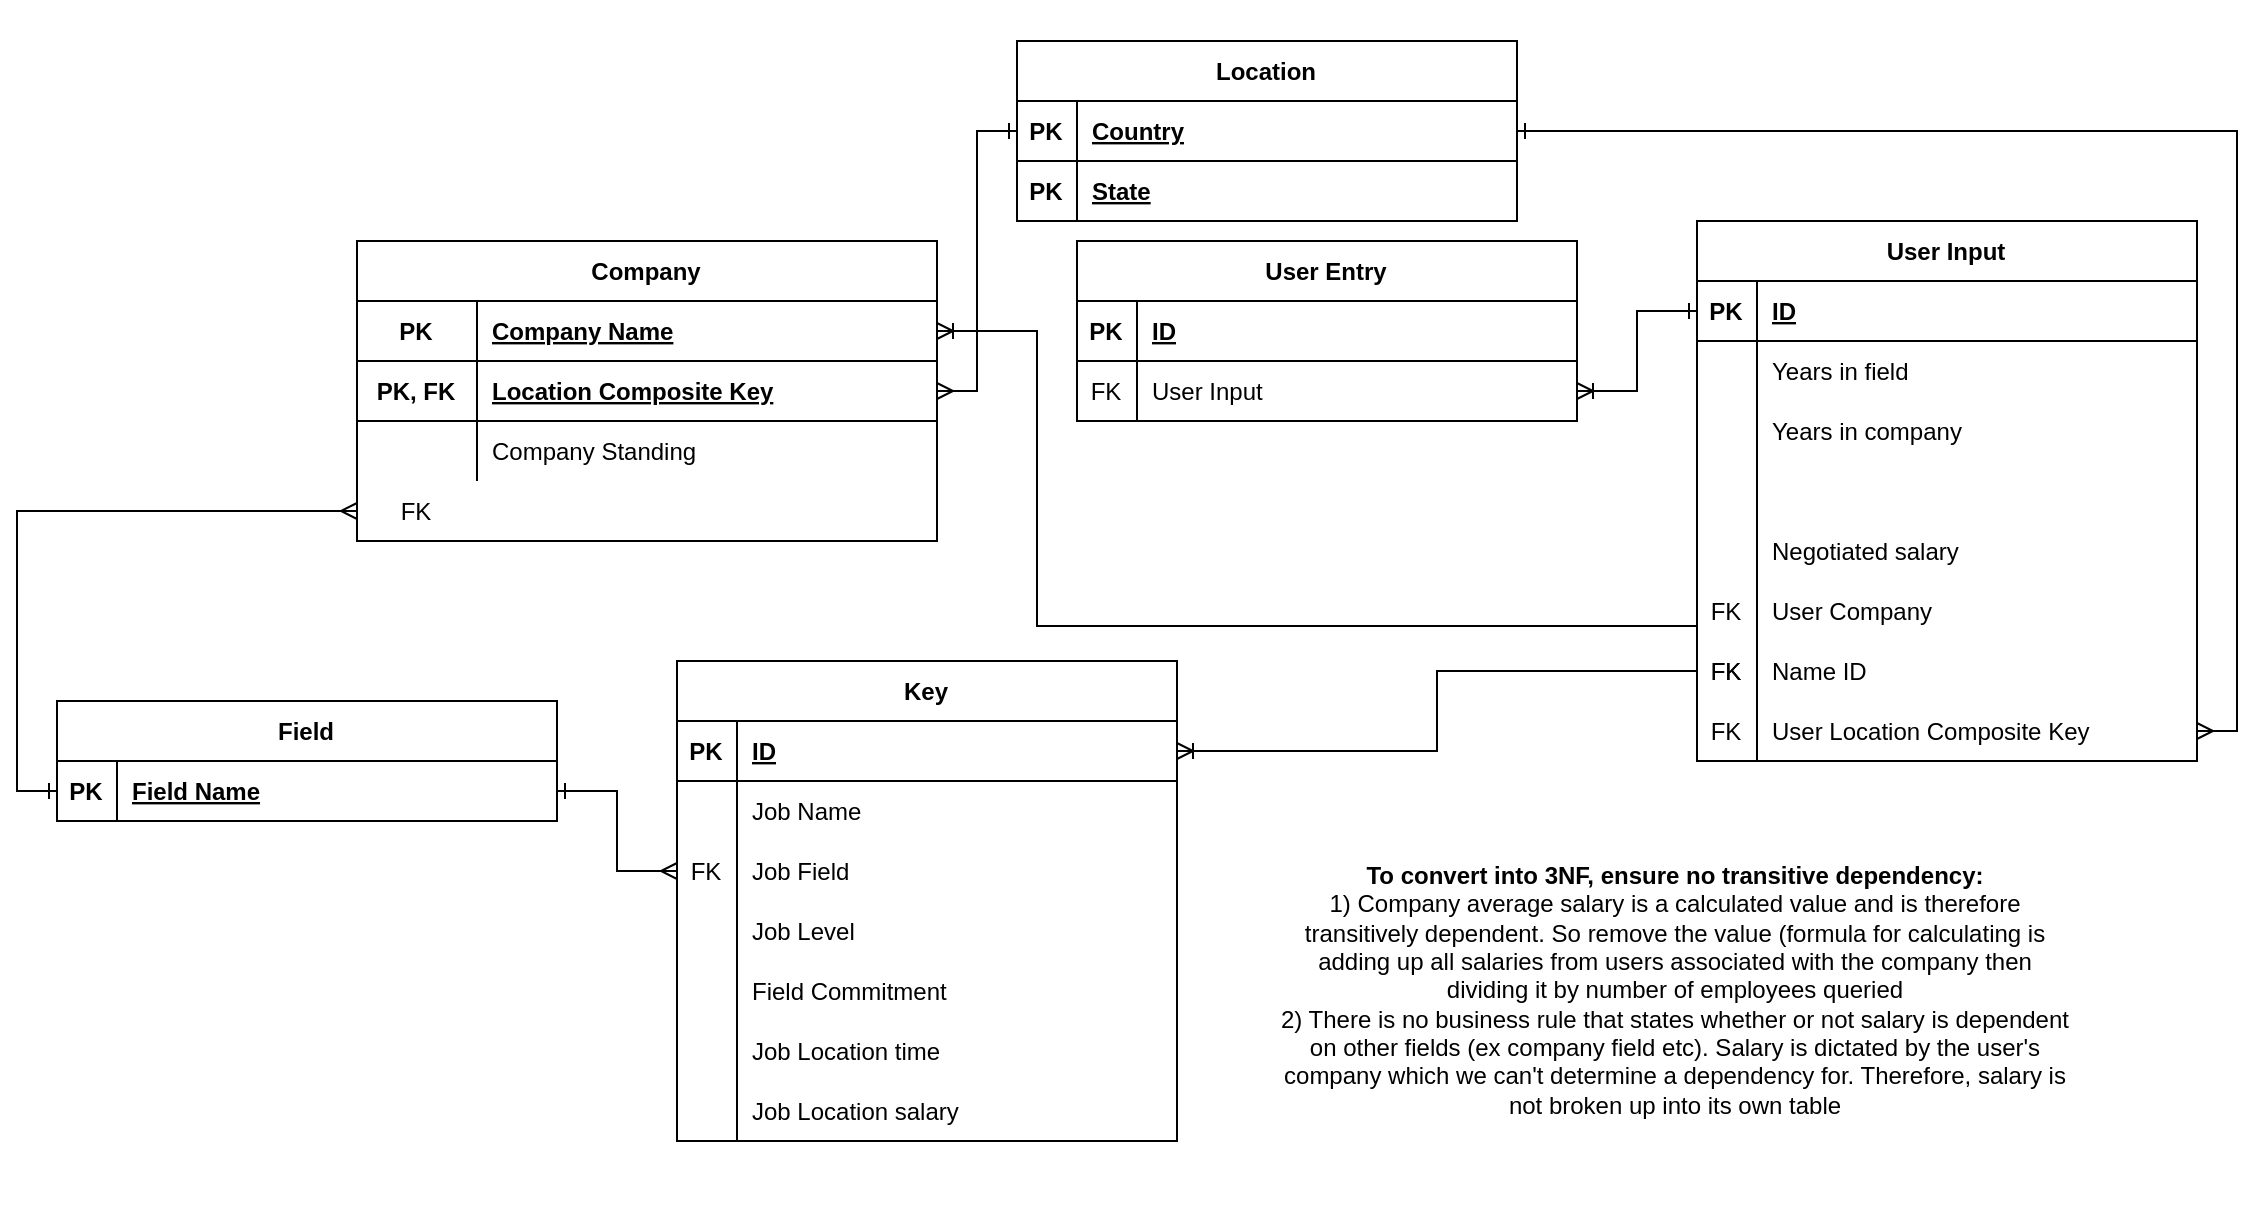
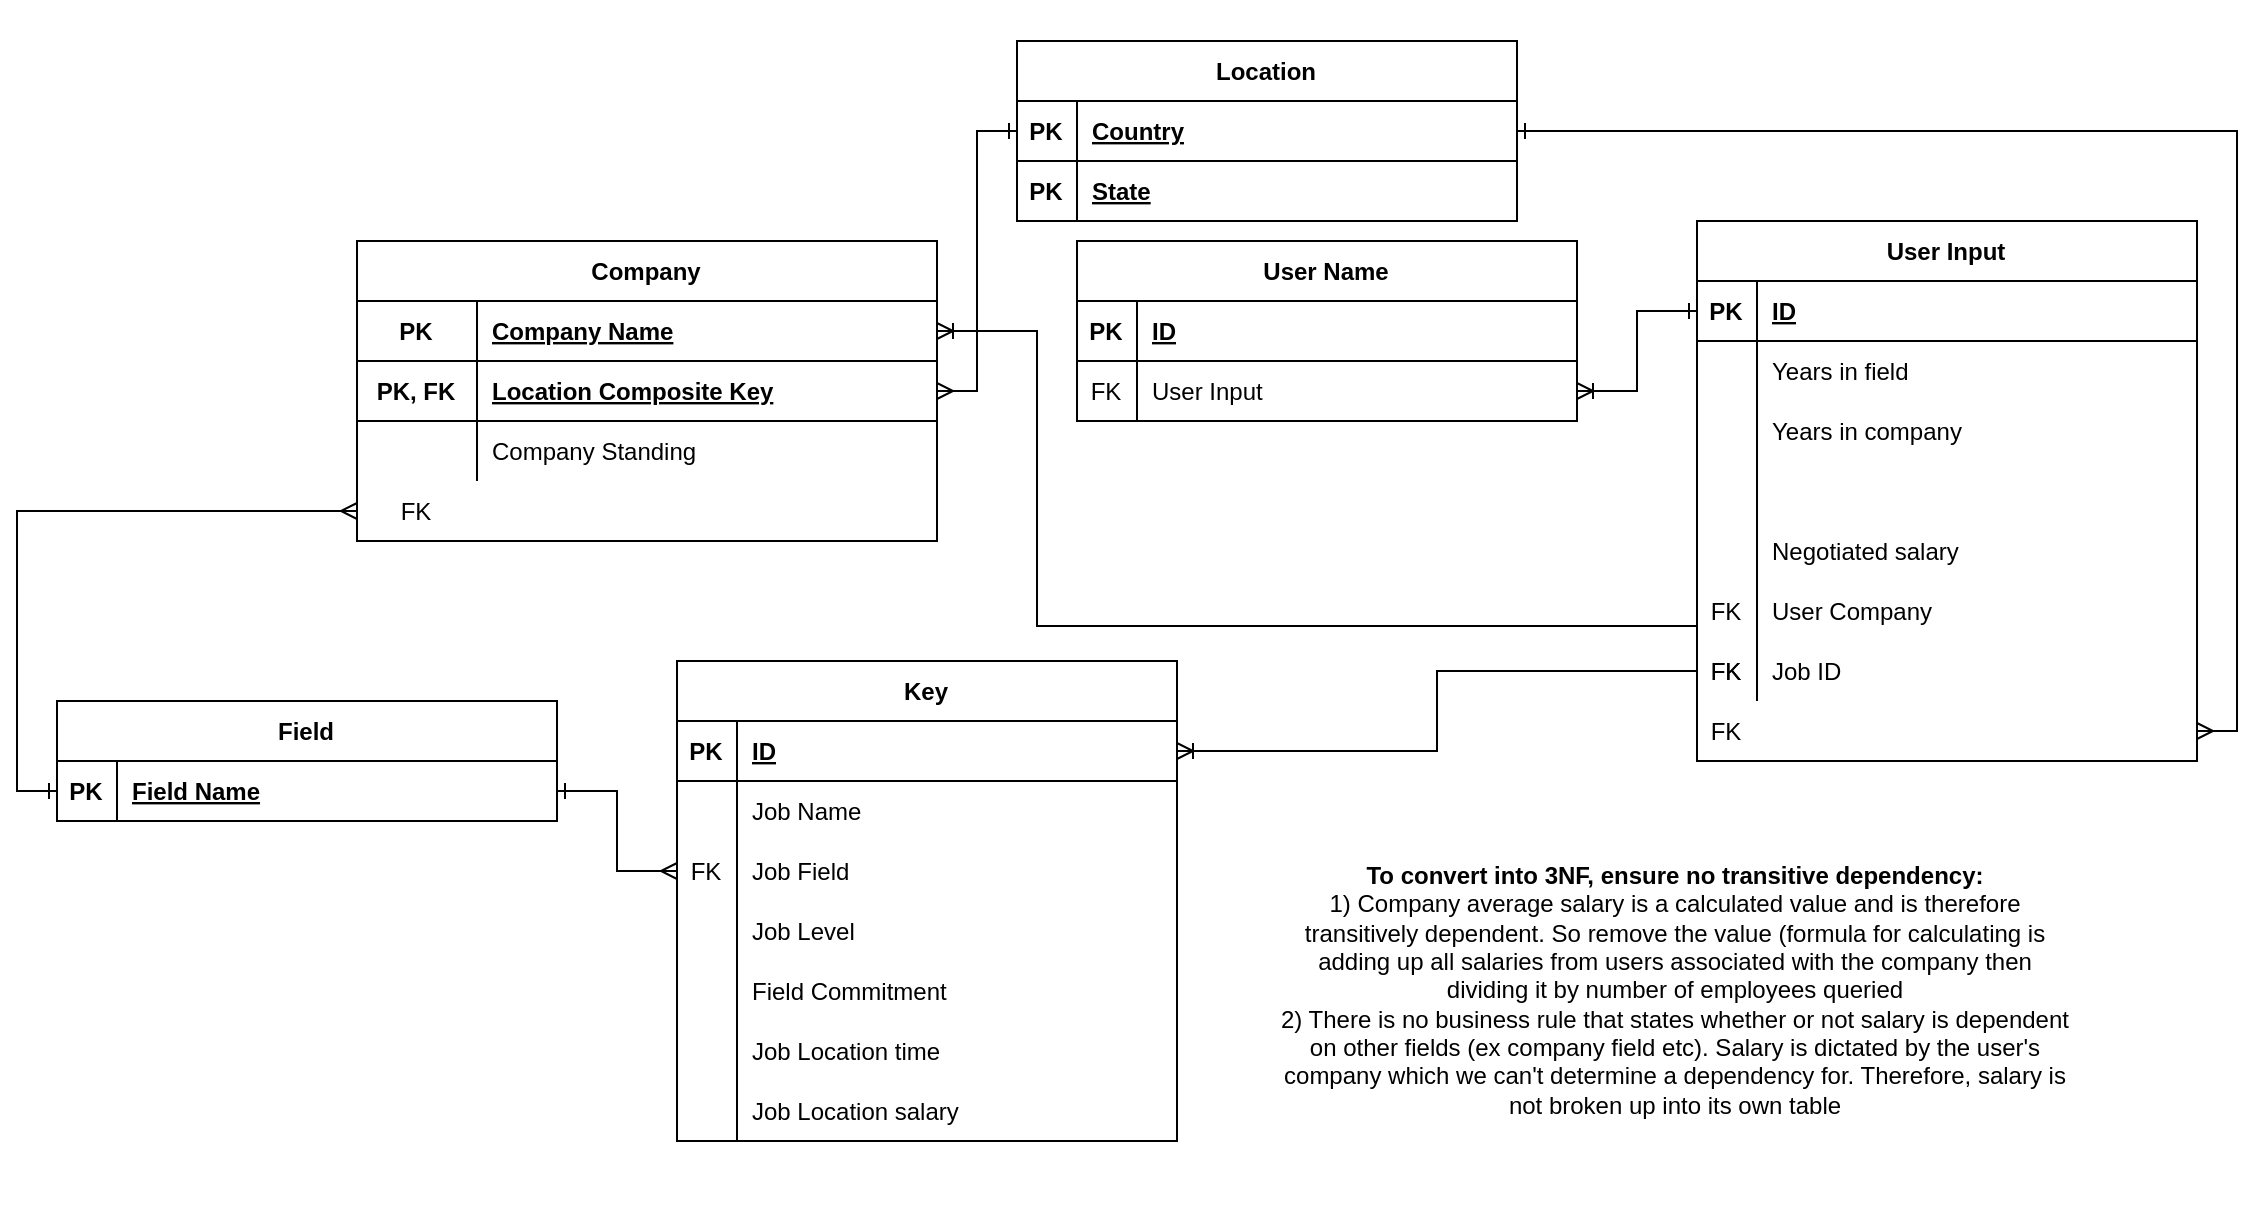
- <mxCell id="73" value="User Entry" style="shape=table;startSize=30;container=1;collapsible=1;childLayout=tableLayout;fixedRows=1;rowLines=0;fontStyle=1;align=center;resizeLast=1;" vertex="1" parent="1"><mxGeometry x="530" y="120" width="250" height="90" as="geometry" /></mxCell>
+ <mxCell id="73" value="User Name" style="shape=table;startSize=30;container=1;collapsible=1;childLayout=tableLayout;fixedRows=1;rowLines=0;fontStyle=1;align=center;resizeLast=1;" vertex="1" parent="1"><mxGeometry x="530" y="120" width="250" height="90" as="geometry" /></mxCell>
- <mxCell id="23" value="Name ID" style="shape=partialRectangle;overflow=hidden;connectable=0;fillColor=none;top=0;left=0;bottom=0;right=0;align=left;spacingLeft=6;" vertex="1" parent="21"><mxGeometry x="30" width="220" height="30" as="geometry"><mxRectangle width="220" height="30" as="alternateBounds" /></mxGeometry></mxCell>
+ <mxCell id="23" value="Job ID" style="shape=partialRectangle;overflow=hidden;connectable=0;fillColor=none;top=0;left=0;bottom=0;right=0;align=left;spacingLeft=6;" vertex="1" parent="21"><mxGeometry x="30" width="220" height="30" as="geometry"><mxRectangle width="220" height="30" as="alternateBounds" /></mxGeometry></mxCell>
- <mxCell id="26" value="User Location Composite Key" style="shape=partialRectangle;overflow=hidden;connectable=0;fillColor=none;top=0;left=0;bottom=0;right=0;align=left;spacingLeft=6;" vertex="1" parent="24"><mxGeometry x="30" width="220" height="30" as="geometry"><mxRectangle width="220" height="30" as="alternateBounds" /></mxGeometry></mxCell>
